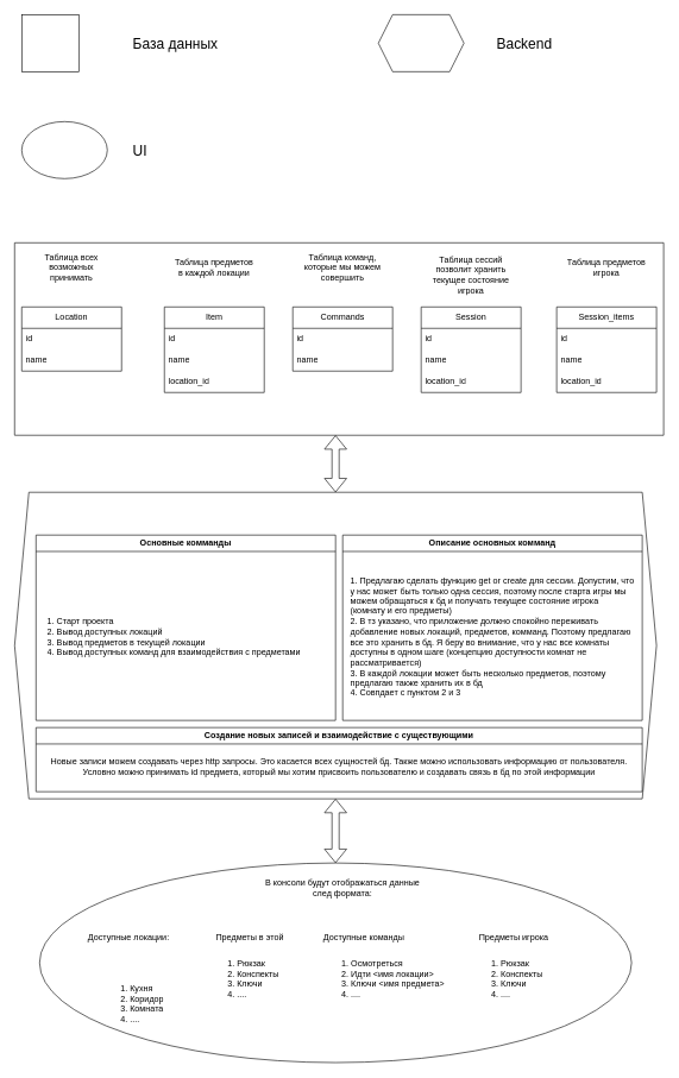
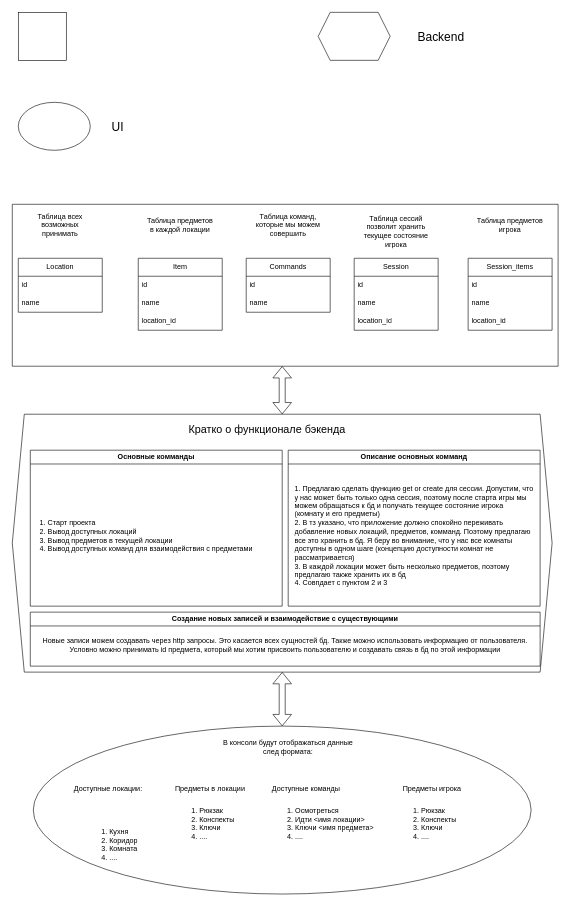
- <mxCell id="28" value="&lt;font style=&quot;font-size: 20px;&quot;&gt;База данных&lt;/font&gt;" style="text;strokeColor=none;fillColor=none;align=left;verticalAlign=middle;spacingLeft=4;spacingRight=4;overflow=hidden;points=[[0,0.5],[1,0.5]];portConstraint=eastwest;rotatable=0;whiteSpace=wrap;html=1;" vertex="1" parent="1"><mxGeometry x="180" y="45" width="210" height="30" as="geometry" /></mxCell>
+ <mxCell id="34" value="&lt;font style=&quot;font-size: 18px;&quot;&gt;Кратко о функционале бэкенда&lt;/font&gt;" style="text;html=1;align=center;verticalAlign=middle;whiteSpace=wrap;rounded=0;" vertex="1" parent="1"><mxGeometry x="100" y="700" width="690" height="30" as="geometry" /></mxCell>
- <mxCell id="46" value="Предметы в этой" style="text;html=1;align=center;verticalAlign=middle;whiteSpace=wrap;rounded=0;" vertex="1" parent="1"><mxGeometry x="280" y="1300" width="140" height="30" as="geometry" /></mxCell>
+ <mxCell id="46" value="Предметы в локации" style="text;html=1;align=center;verticalAlign=middle;whiteSpace=wrap;rounded=0;" vertex="1" parent="1"><mxGeometry x="280" y="1300" width="140" height="30" as="geometry" /></mxCell>
